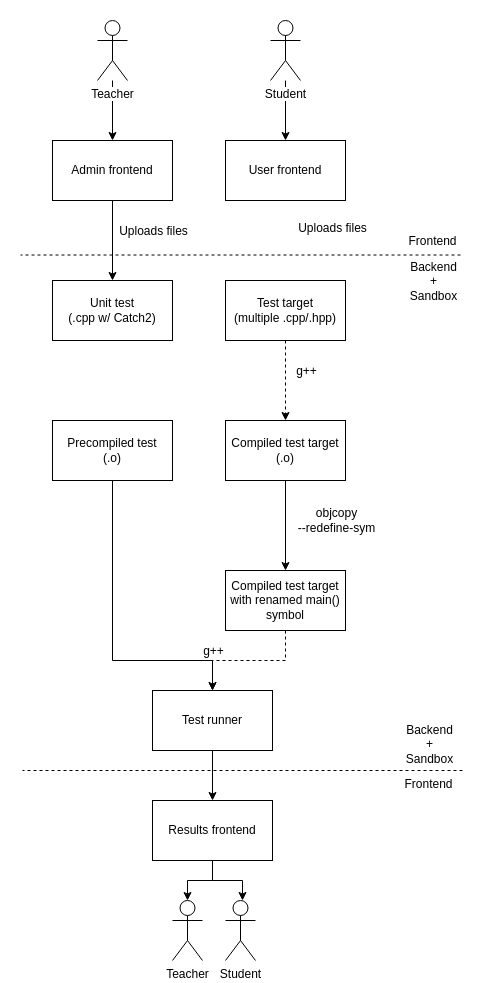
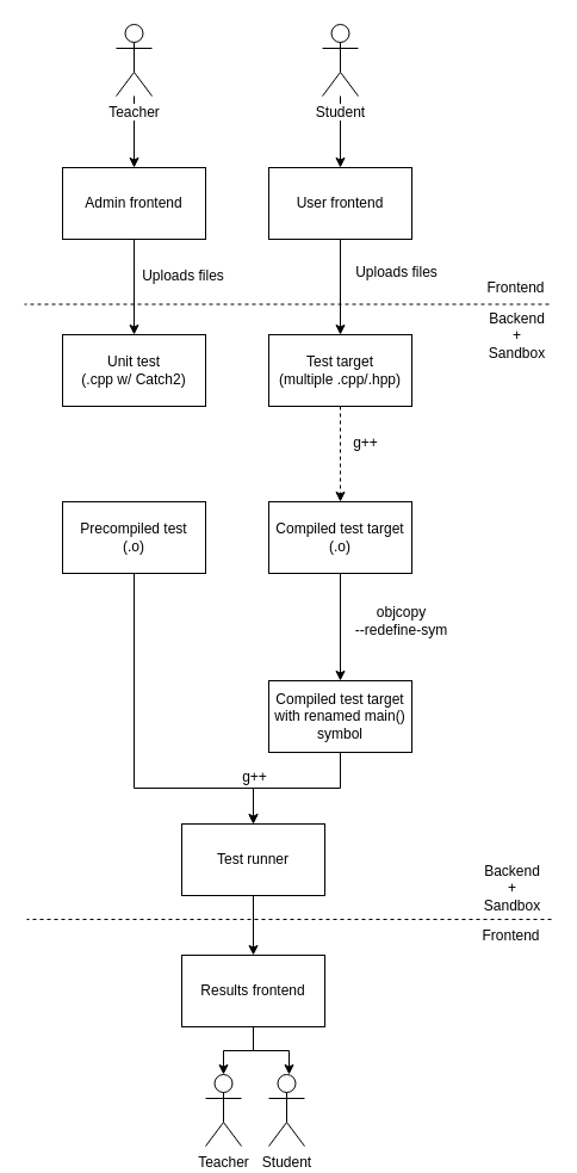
+ <mxCell id="21" style="edgeStyle=orthogonalEdgeStyle;rounded=0;orthogonalLoop=1;jettySize=auto;html=1;" edge="1" parent="1" source="22" target="7"><mxGeometry relative="1" as="geometry" /></mxCell>
- <mxCell id="11" style="edgeStyle=orthogonalEdgeStyle;rounded=0;orthogonalLoop=1;jettySize=auto;html=1;exitX=0.5;exitY=1;exitDx=0;exitDy=0;entryX=0.5;entryY=0;entryDx=0;entryDy=0;dashed=1;" edge="1" parent="1" source="13" target="15"><mxGeometry relative="1" as="geometry" /></mxCell>
+ <mxCell id="11" style="edgeStyle=orthogonalEdgeStyle;rounded=0;orthogonalLoop=1;jettySize=auto;html=1;exitX=0.5;exitY=1;exitDx=0;exitDy=0;entryX=0.5;entryY=0;entryDx=0;entryDy=0;" edge="1" parent="1" source="13" target="15"><mxGeometry relative="1" as="geometry" /></mxCell>
